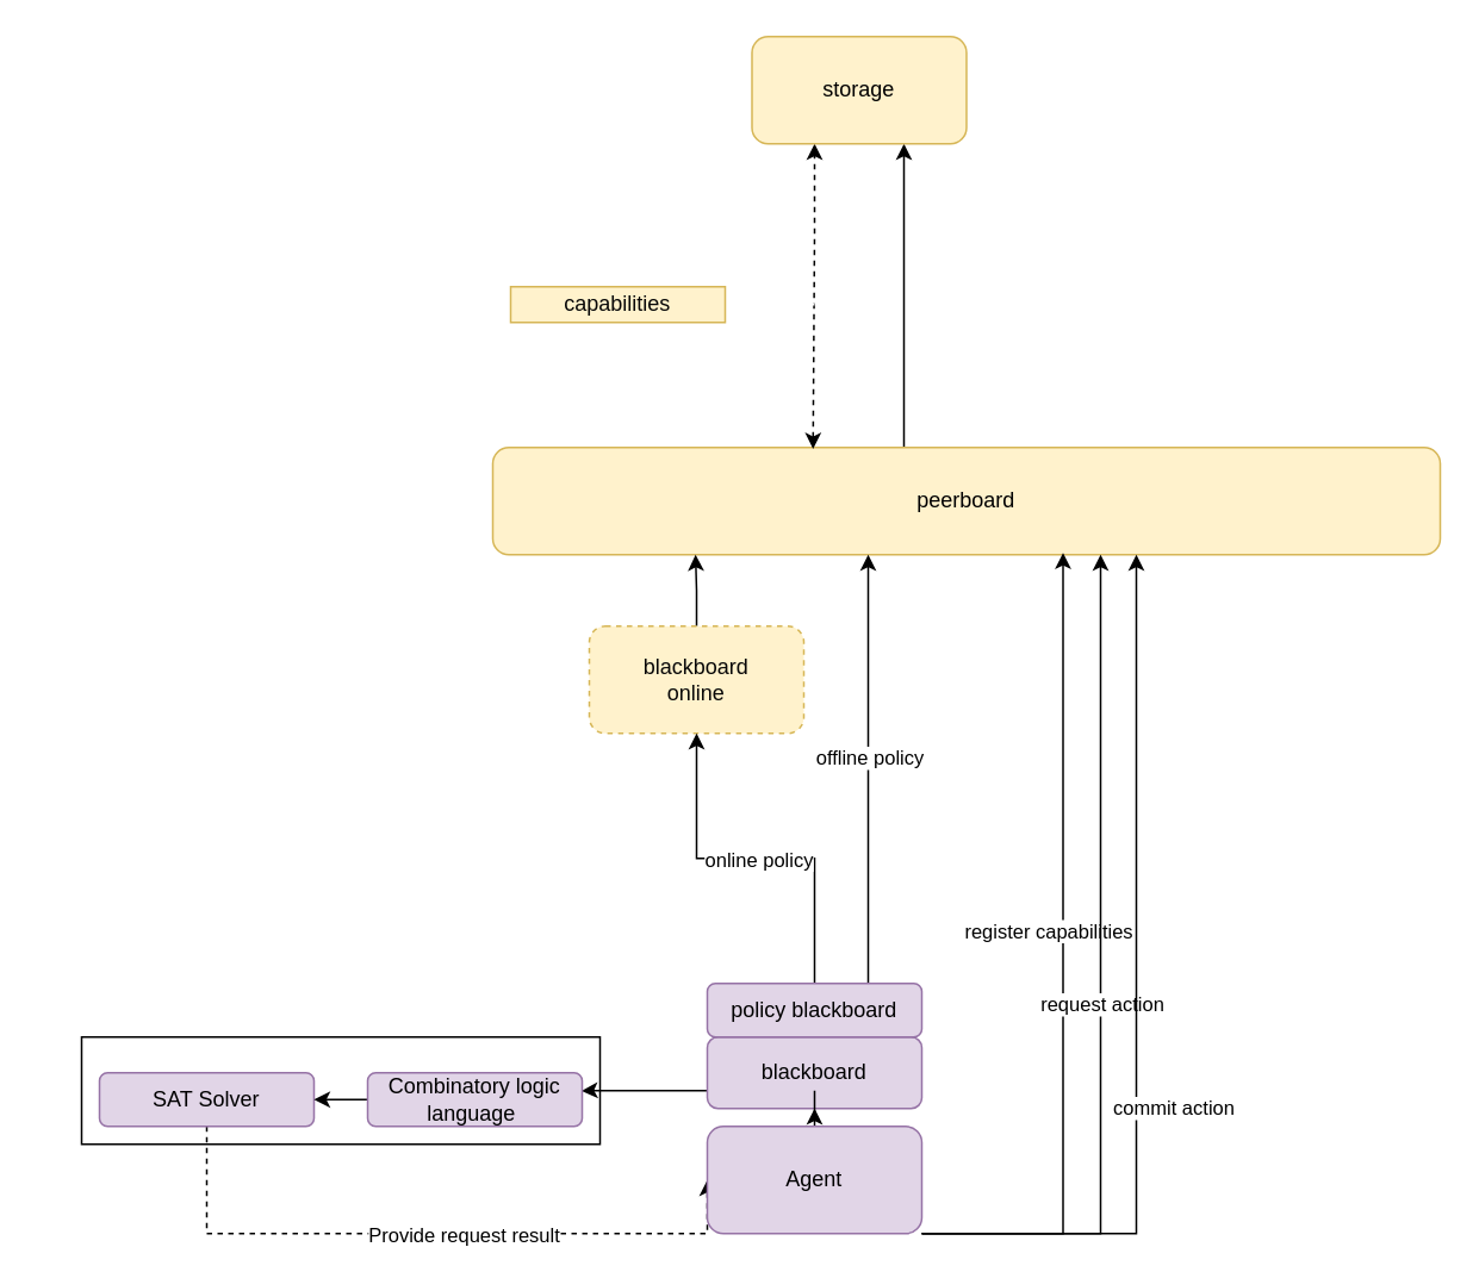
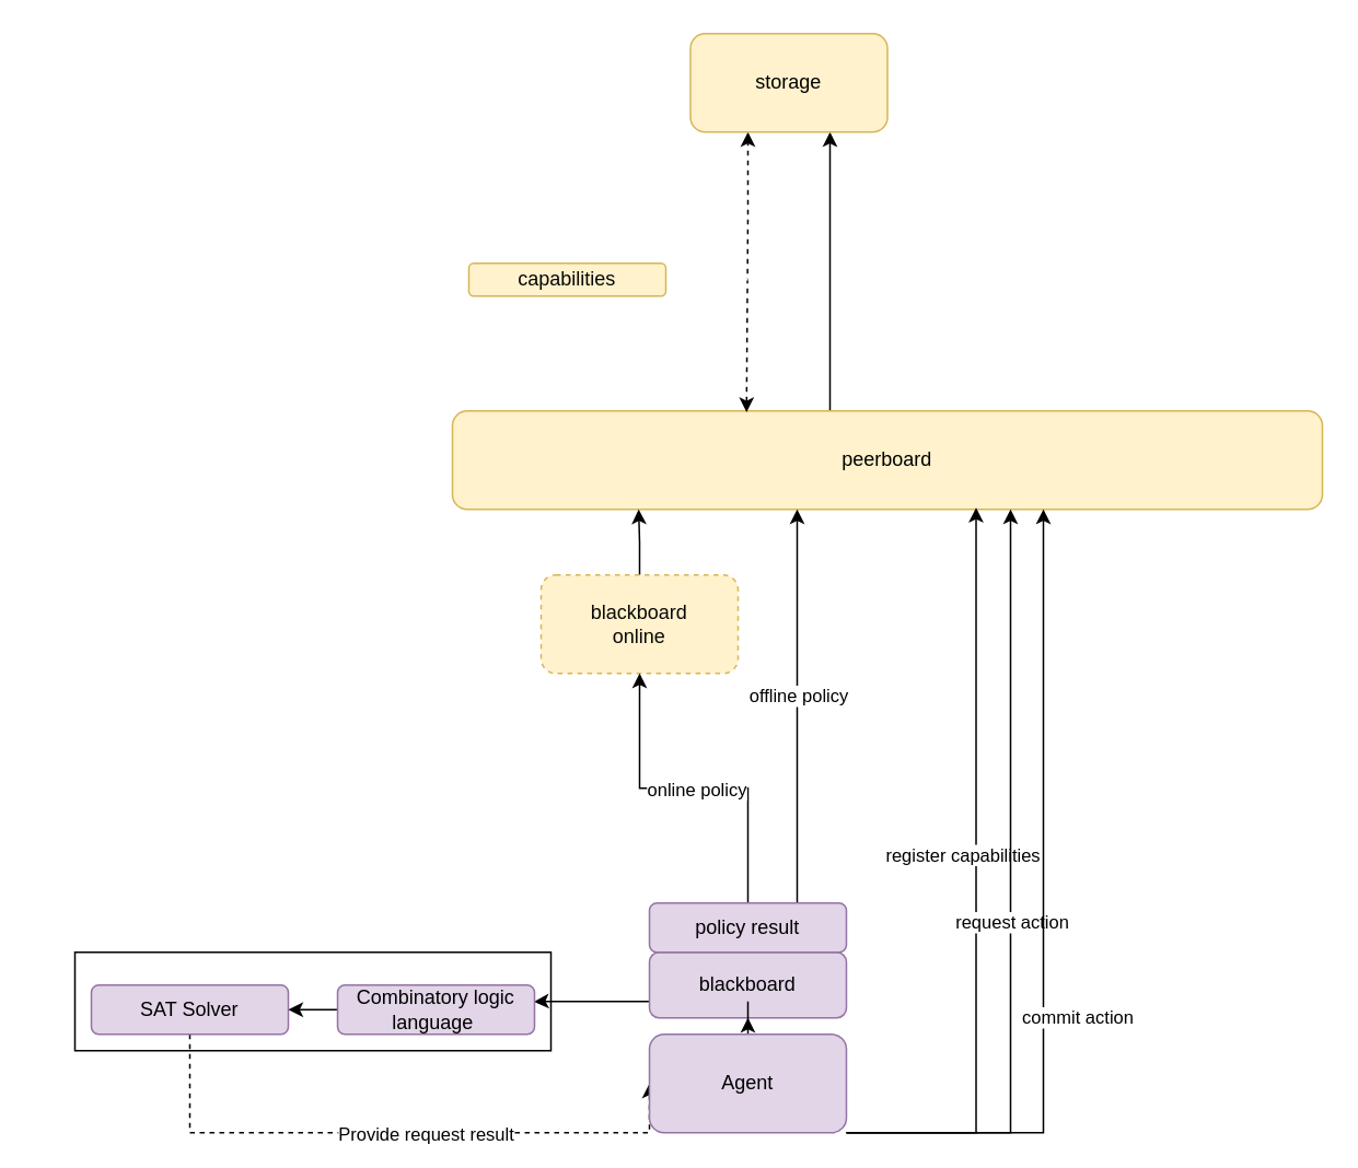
- <mxCell id="27" value="capabilities" style="whiteSpace=wrap;html=1;fillColor=#fff2cc;strokeColor=#d6b656;fontColor=#080808;rounded=0;" parent="1" vertex="1"><mxGeometry x="285" y="160" width="120" height="20" as="geometry" /></mxCell>
+ <mxCell id="27" value="capabilities" style="rounded=1;whiteSpace=wrap;html=1;fillColor=#fff2cc;strokeColor=#d6b656;fontColor=#080808;" parent="1" vertex="1"><mxGeometry x="285" y="160" width="120" height="20" as="geometry" /></mxCell>
- <mxCell id="15" value="policy blackboard" style="rounded=1;whiteSpace=wrap;html=1;fillColor=#e1d5e7;strokeColor=#9673a6;fontColor=#000000;" parent="1" vertex="1"><mxGeometry x="395" y="550" width="120" height="30" as="geometry" /></mxCell>
+ <mxCell id="15" value="policy result" style="rounded=1;whiteSpace=wrap;html=1;fillColor=#e1d5e7;strokeColor=#9673a6;fontColor=#000000;" parent="1" vertex="1"><mxGeometry x="395" y="550" width="120" height="30" as="geometry" /></mxCell>
